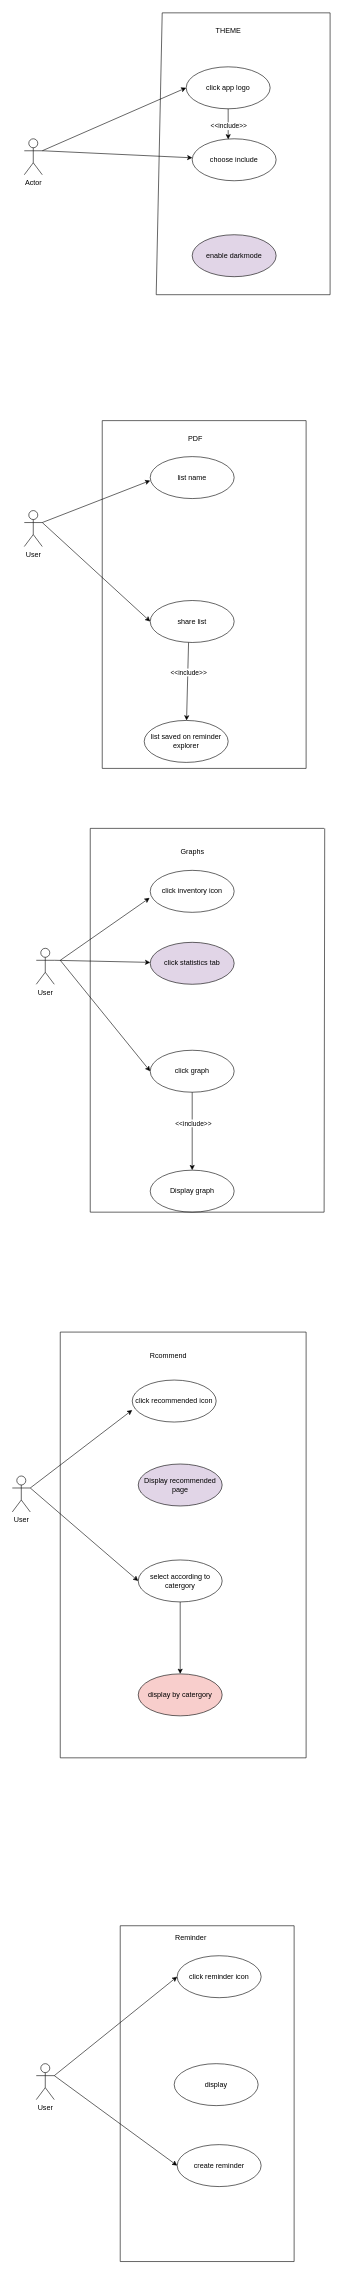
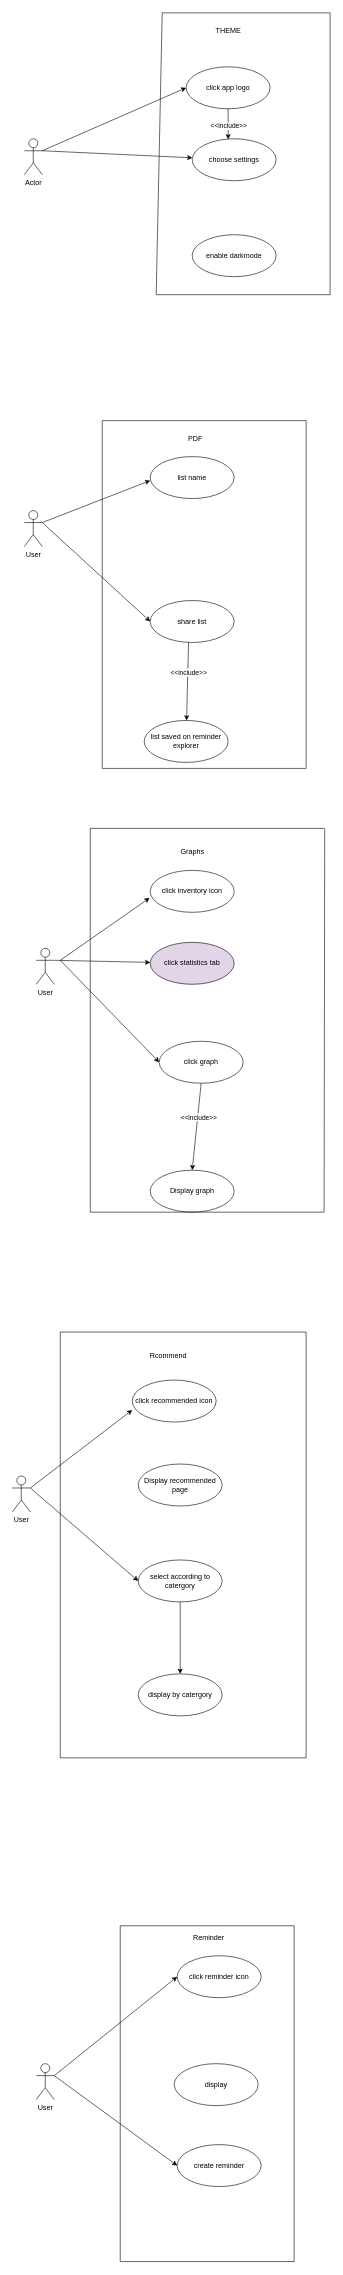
- <mxCell id="6" value="choose include" style="ellipse;whiteSpace=wrap;html=1;" vertex="1" parent="1"><mxGeometry x="320" y="230" width="140" height="70" as="geometry" /></mxCell>
+ <mxCell id="6" value="choose settings" style="ellipse;whiteSpace=wrap;html=1;" vertex="1" parent="1"><mxGeometry x="320" y="230" width="140" height="70" as="geometry" /></mxCell>
- <mxCell id="7" value="enable darkmode" style="ellipse;whiteSpace=wrap;html=1;fillColor=#e1d5e7;" vertex="1" parent="1"><mxGeometry x="320" y="390" width="140" height="70" as="geometry" /></mxCell>
+ <mxCell id="7" value="enable darkmode" style="ellipse;whiteSpace=wrap;html=1;" vertex="1" parent="1"><mxGeometry x="320" y="390" width="140" height="70" as="geometry" /></mxCell>
- <mxCell id="30" value="click graph" style="ellipse;whiteSpace=wrap;html=1;" vertex="1" parent="1"><mxGeometry x="250" y="1750" width="140" height="70" as="geometry" /></mxCell>
+ <mxCell id="30" value="click graph" style="ellipse;whiteSpace=wrap;html=1;" vertex="1" parent="1"><mxGeometry x="265" y="1735" width="140" height="70" as="geometry" /></mxCell>
- <mxCell id="43" value="Display recommended page " style="ellipse;whiteSpace=wrap;html=1;fillColor=#e1d5e7;" vertex="1" parent="1"><mxGeometry x="230" y="2440" width="140" height="70" as="geometry" /></mxCell>
+ <mxCell id="43" value="Display recommended page " style="ellipse;whiteSpace=wrap;html=1;" vertex="1" parent="1"><mxGeometry x="230" y="2440" width="140" height="70" as="geometry" /></mxCell>
- <mxCell id="45" value="display by catergory" style="ellipse;whiteSpace=wrap;html=1;fillColor=#f8cecc;" vertex="1" parent="1"><mxGeometry x="230" y="2790" width="140" height="70" as="geometry" /></mxCell>
+ <mxCell id="45" value="display by catergory" style="ellipse;whiteSpace=wrap;html=1;" vertex="1" parent="1"><mxGeometry x="230" y="2790" width="140" height="70" as="geometry" /></mxCell>
- <mxCell id="61" value="&lt;div align=&quot;justify&quot;&gt;Reminder&lt;/div&gt;" style="text;html=1;align=right;verticalAlign=middle;resizable=0;points=[];autosize=1;strokeColor=none;fillColor=none;" vertex="1" parent="1"><mxGeometry x="275" y="3220" width="70" height="20" as="geometry" /></mxCell>
+ <mxCell id="61" value="&lt;div align=&quot;justify&quot;&gt;Reminder&lt;/div&gt;" style="text;html=1;align=right;verticalAlign=middle;resizable=0;points=[];autosize=1;strokeColor=none;fillColor=none;" vertex="1" parent="1"><mxGeometry x="305" y="3220" width="70" height="20" as="geometry" /></mxCell>
